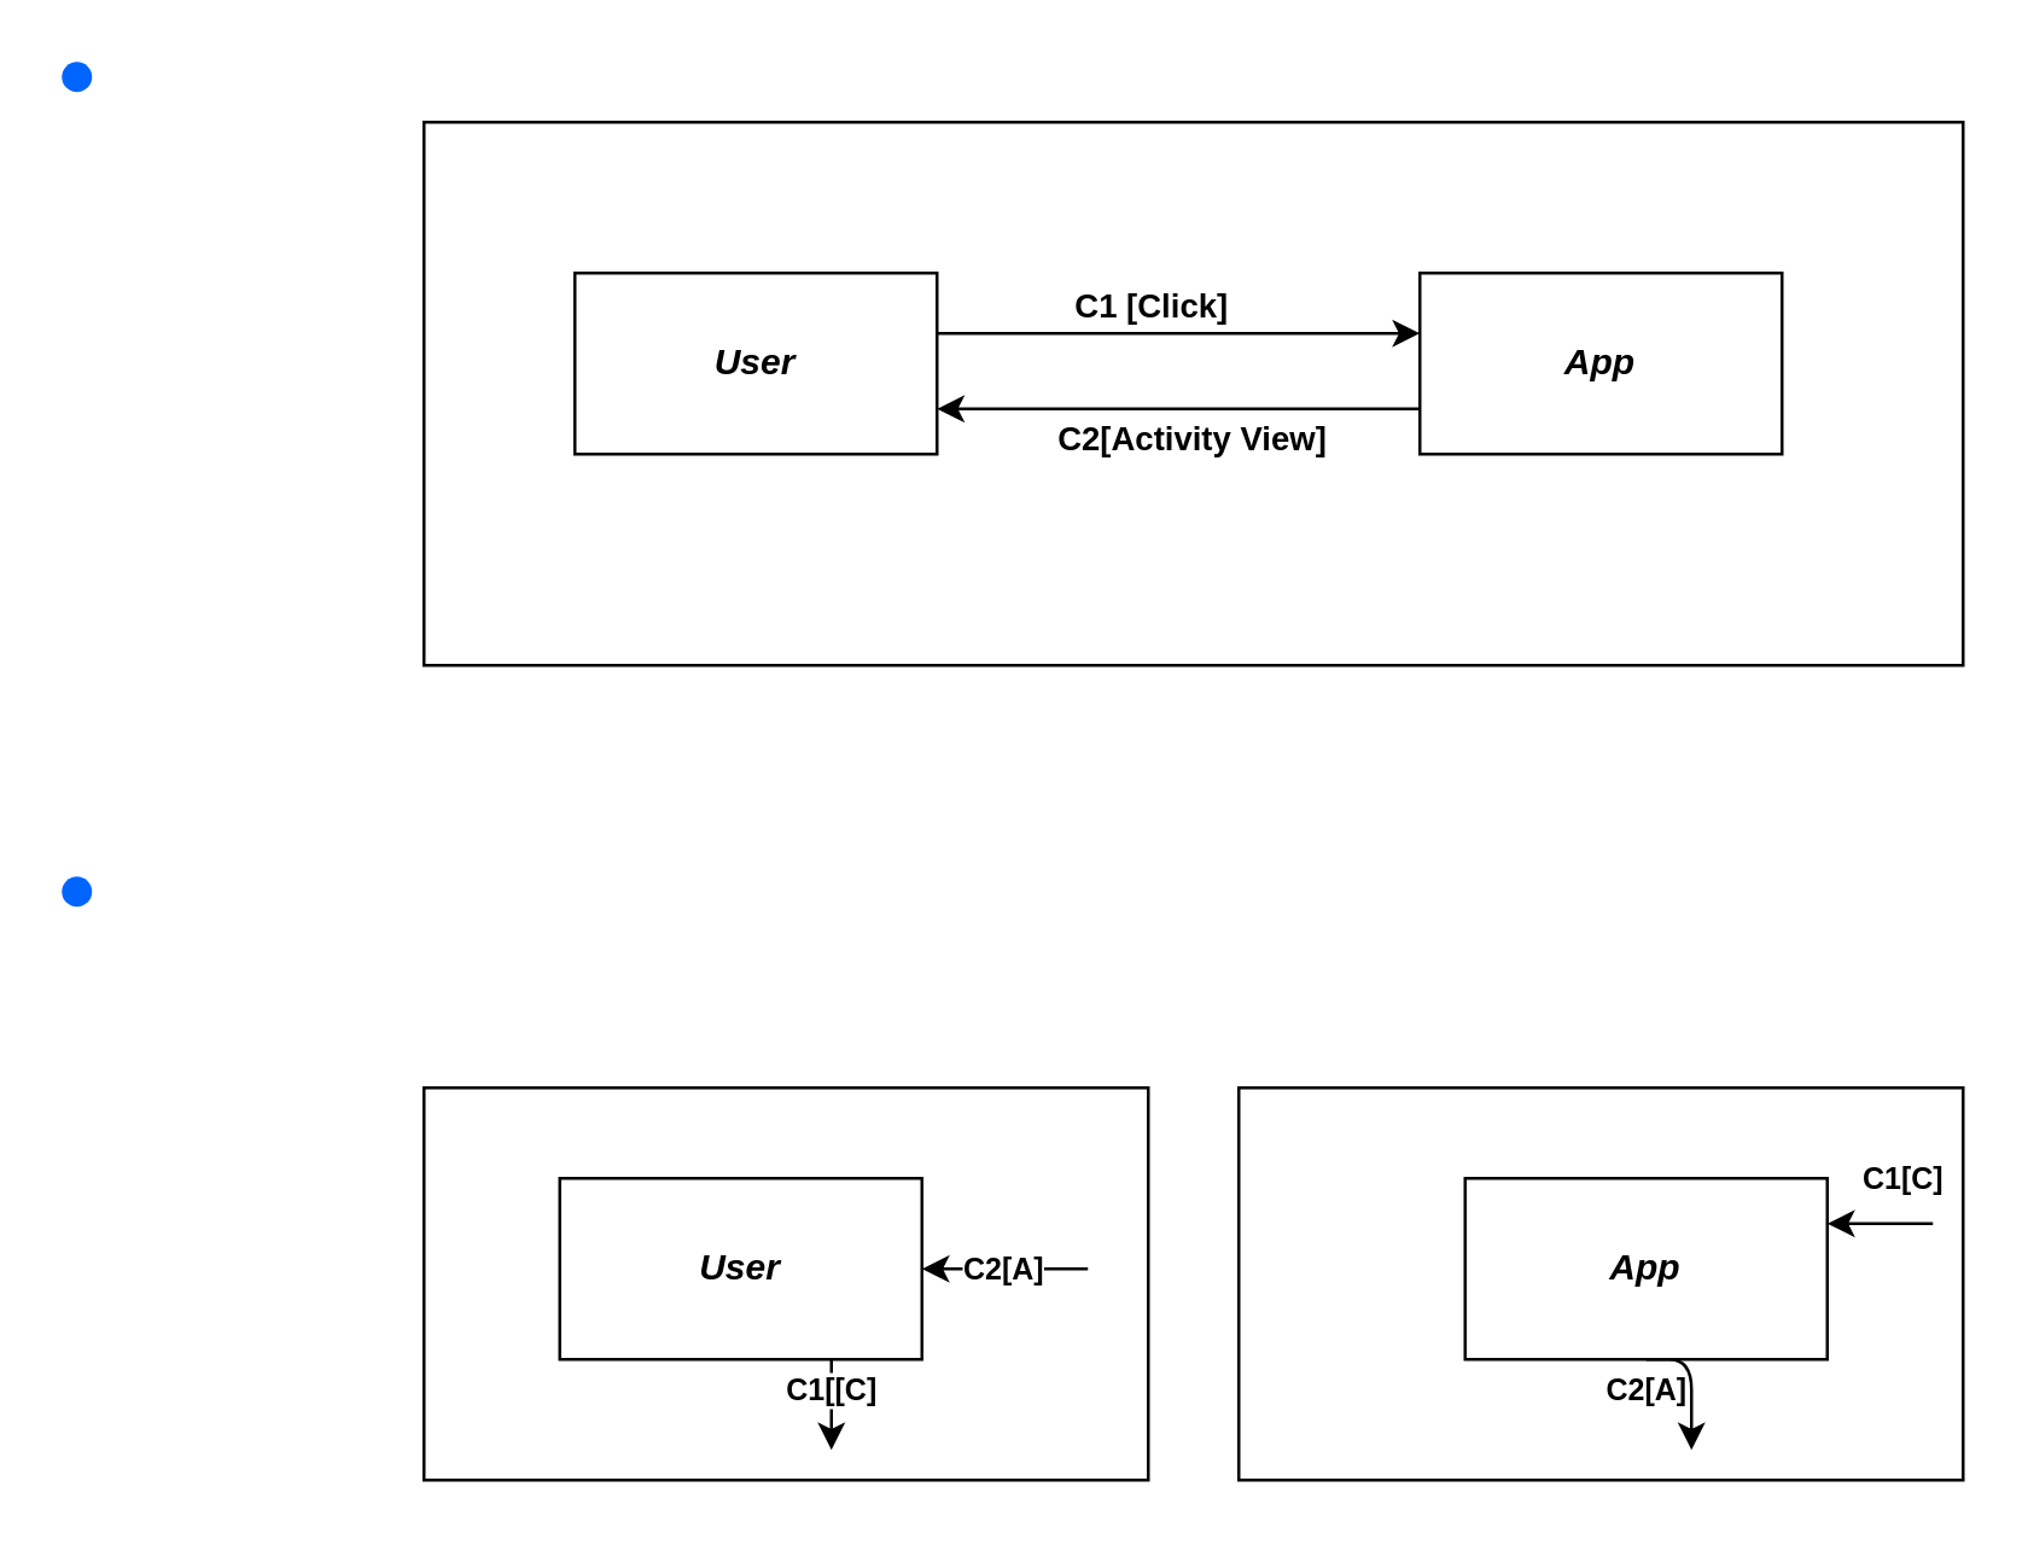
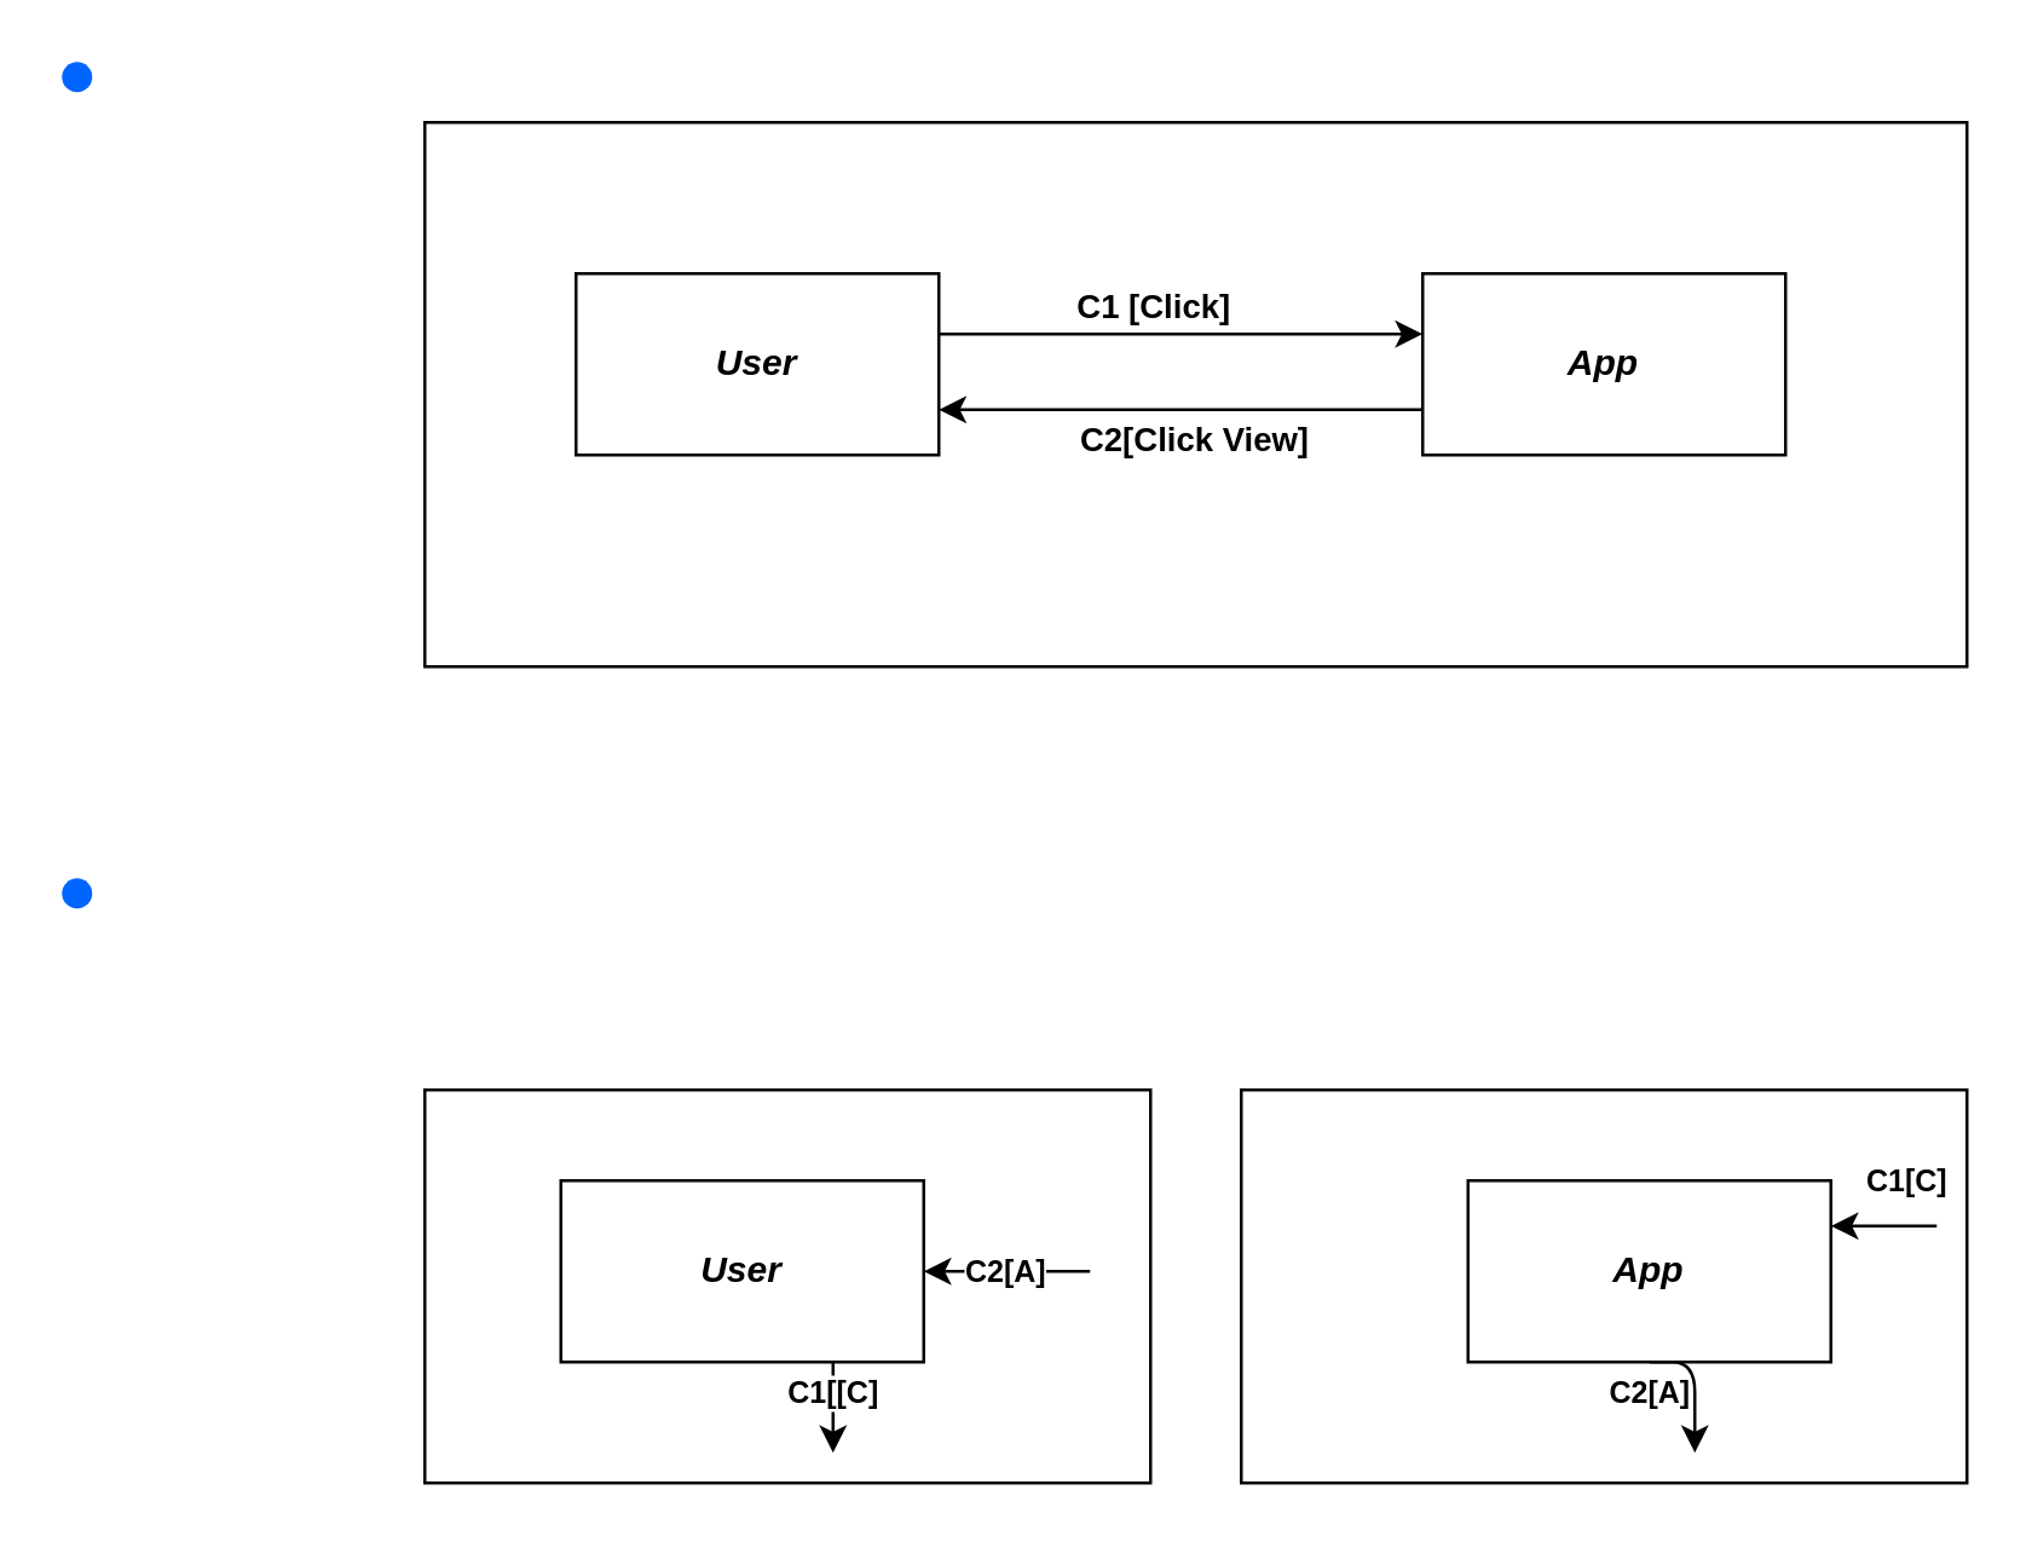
- <mxCell id="2" value="&lt;b&gt;&lt;br&gt;&lt;br&gt;&lt;span style=&quot;color: rgb(0 , 0 , 0) ; font-family: &amp;#34;helvetica&amp;#34; ; font-size: 11px ; font-style: normal ; letter-spacing: normal ; text-align: center ; text-indent: 0px ; text-transform: none ; word-spacing: 0px ; background-color: rgb(255 , 255 , 255) ; float: none ; display: inline&quot;&gt;C2[Activity View]&lt;/span&gt;&lt;/b&gt;" style="rounded=0;whiteSpace=wrap;html=1;" vertex="1" parent="1"><mxGeometry x="140" y="40" width="510" height="180" as="geometry" /></mxCell>
+ <mxCell id="2" value="&lt;b&gt;&lt;br&gt;&lt;br&gt;&lt;span style=&quot;color: rgb(0 , 0 , 0) ; font-family: &amp;#34;helvetica&amp;#34; ; font-size: 11px ; font-style: normal ; letter-spacing: normal ; text-align: center ; text-indent: 0px ; text-transform: none ; word-spacing: 0px ; background-color: rgb(255 , 255 , 255) ; float: none ; display: inline&quot;&gt;C2[Click View]&lt;/span&gt;&lt;/b&gt;" style="rounded=0;whiteSpace=wrap;html=1;" vertex="1" parent="1"><mxGeometry x="140" y="40" width="510" height="180" as="geometry" /></mxCell>
